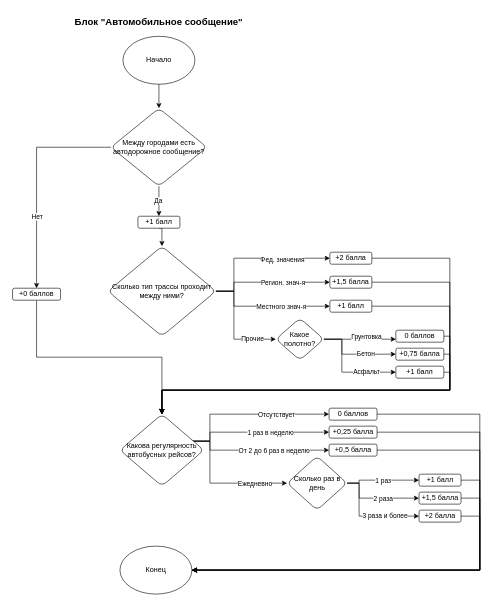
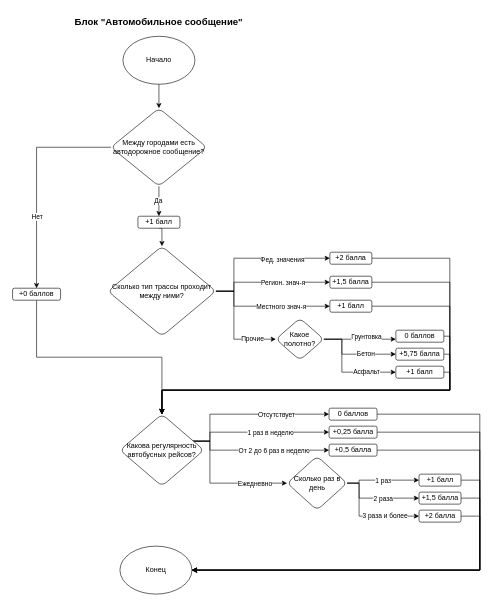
- <mxCell id="19" value="+0,75 балла" style="whiteSpace=wrap;html=1;rounded=1;glass=0;strokeWidth=1;shadow=0;" parent="1" vertex="1"><mxGeometry x="659" y="580" width="80" height="20" as="geometry" /></mxCell>
+ <mxCell id="19" value="+5,75 балла" style="whiteSpace=wrap;html=1;rounded=1;glass=0;strokeWidth=1;shadow=0;" parent="1" vertex="1"><mxGeometry x="659" y="580" width="80" height="20" as="geometry" /></mxCell>
